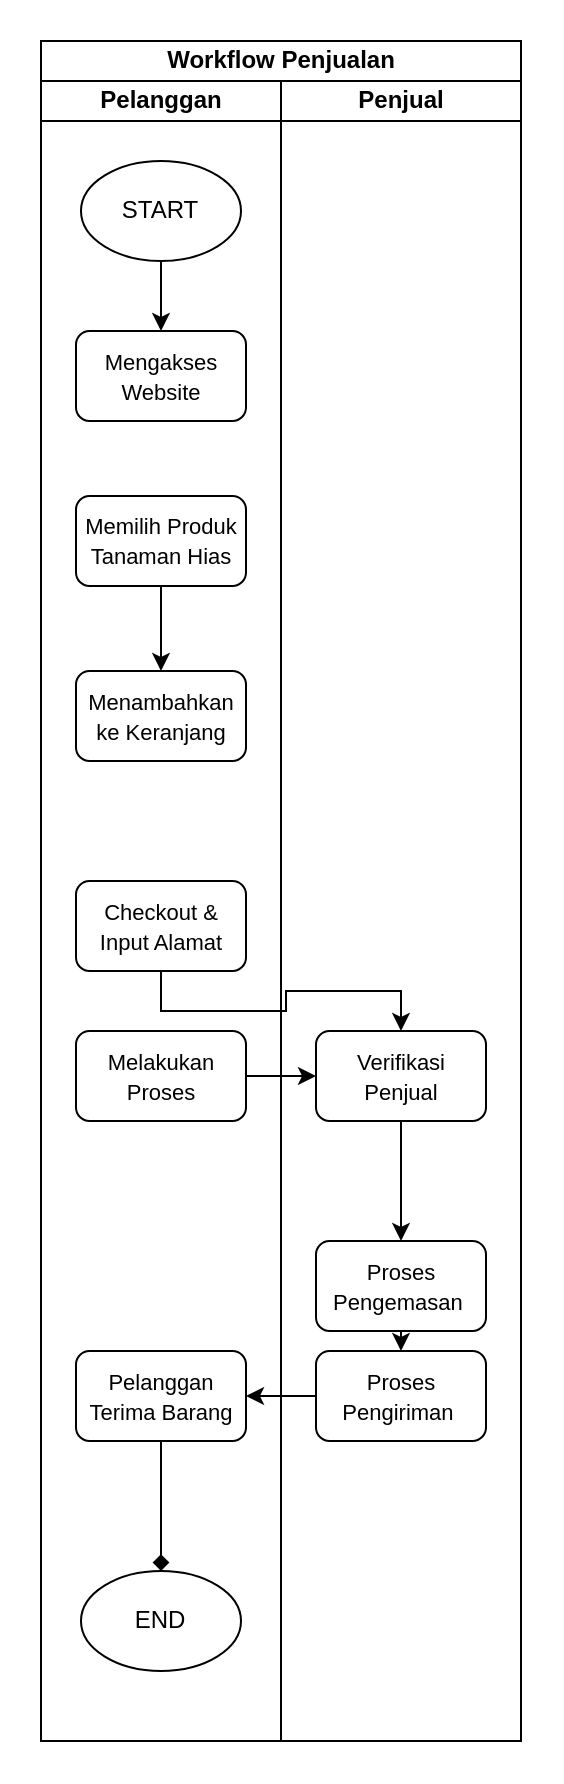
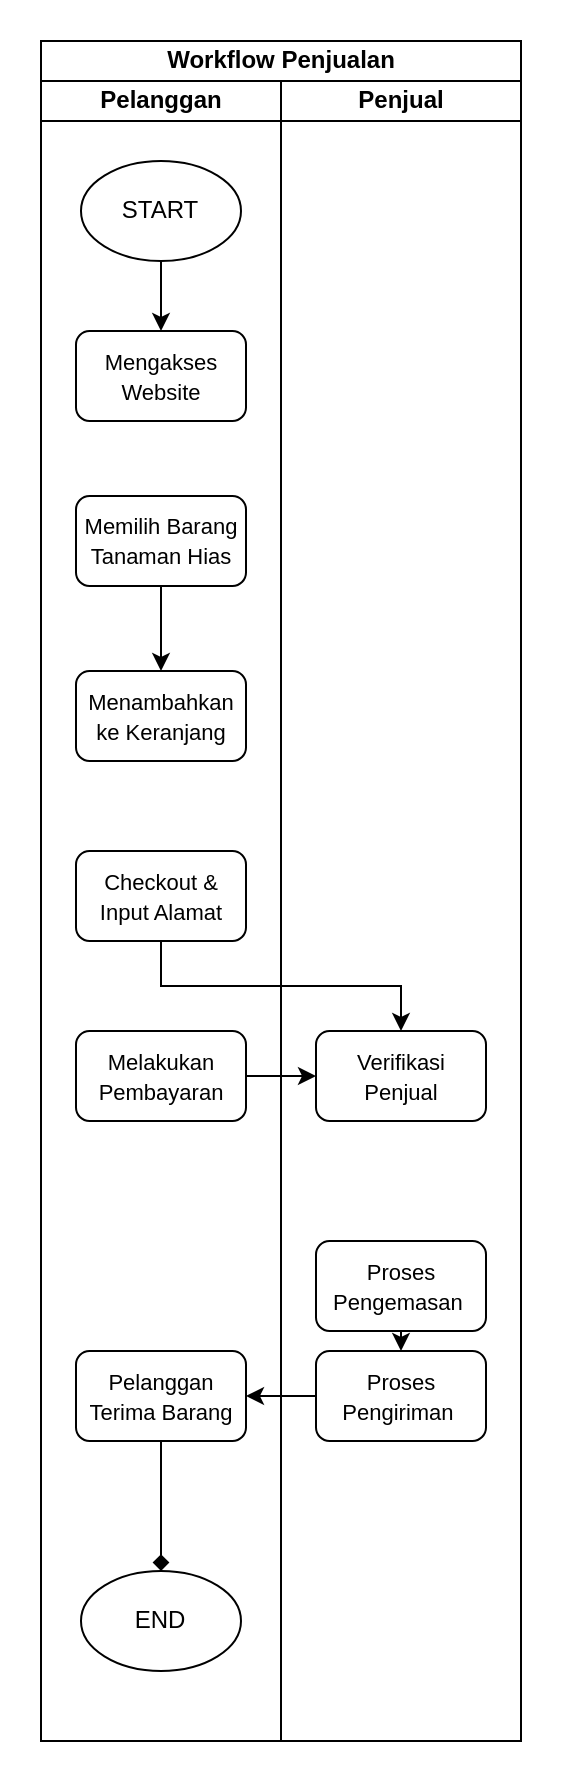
- <mxCell id="8" value="&lt;font style=&quot;font-size: 11px;&quot;&gt;Memilih Produk Tanaman Hias&lt;/font&gt;" style="rounded=1;whiteSpace=wrap;html=1;" vertex="1" parent="3"><mxGeometry x="17.5" y="207.5" width="85" height="45" as="geometry" /></mxCell>
+ <mxCell id="8" value="&lt;font style=&quot;font-size: 11px;&quot;&gt;Memilih Barang Tanaman Hias&lt;/font&gt;" style="rounded=1;whiteSpace=wrap;html=1;" vertex="1" parent="3"><mxGeometry x="17.5" y="207.5" width="85" height="45" as="geometry" /></mxCell>
- <mxCell id="11" value="&lt;font style=&quot;font-size: 11px;&quot;&gt;Checkout &amp;amp; Input Alamat&lt;/font&gt;" style="rounded=1;whiteSpace=wrap;html=1;" vertex="1" parent="3"><mxGeometry x="17.5" y="400" width="85" height="45" as="geometry" /></mxCell>
+ <mxCell id="11" value="&lt;font style=&quot;font-size: 11px;&quot;&gt;Checkout &amp;amp; Input Alamat&lt;/font&gt;" style="rounded=1;whiteSpace=wrap;html=1;" vertex="1" parent="3"><mxGeometry x="17.5" y="385" width="85" height="45" as="geometry" /></mxCell>
- <mxCell id="12" value="&lt;font style=&quot;font-size: 11px;&quot;&gt;Melakukan Proses&lt;/font&gt;" style="rounded=1;whiteSpace=wrap;html=1;" vertex="1" parent="3"><mxGeometry x="17.5" y="475" width="85" height="45" as="geometry" /></mxCell>
+ <mxCell id="12" value="&lt;font style=&quot;font-size: 11px;&quot;&gt;Melakukan Pembayaran&lt;/font&gt;" style="rounded=1;whiteSpace=wrap;html=1;" vertex="1" parent="3"><mxGeometry x="17.5" y="475" width="85" height="45" as="geometry" /></mxCell>
- <mxCell id="17" style="edgeStyle=orthogonalEdgeStyle;rounded=0;orthogonalLoop=1;jettySize=auto;html=1;exitX=0.5;exitY=1;exitDx=0;exitDy=0;entryX=0.5;entryY=0;entryDx=0;entryDy=0;" edge="1" parent="16" source="18" target="20"><mxGeometry relative="1" as="geometry" /></mxCell>
